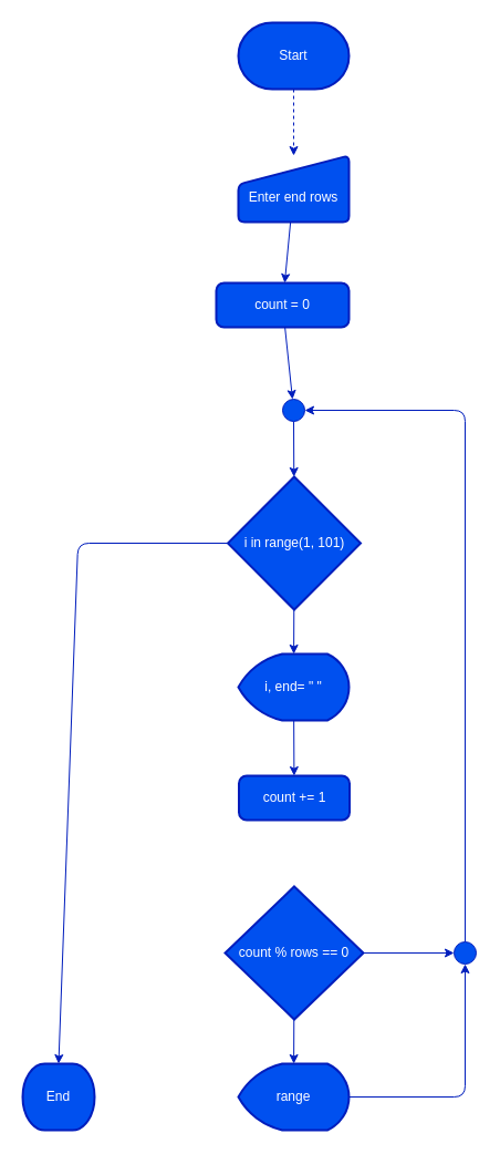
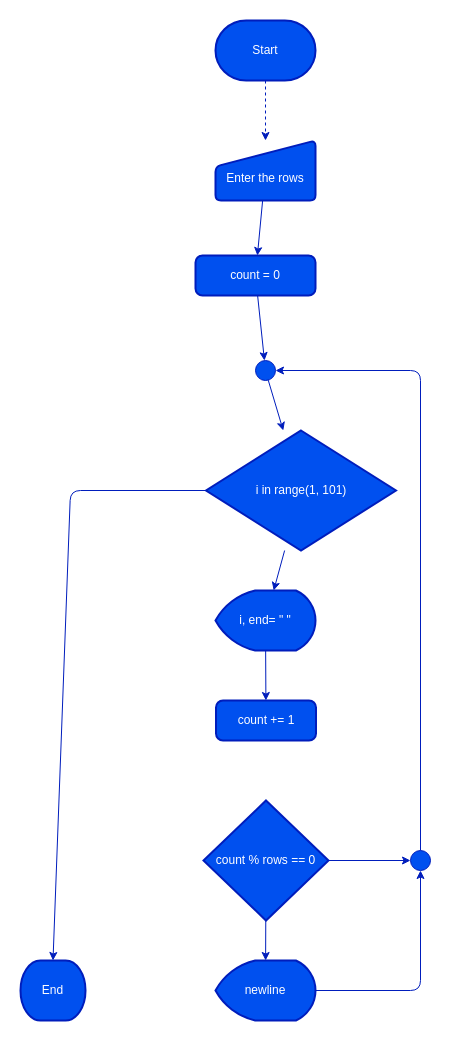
- <mxCell id="5" value="&lt;div&gt;&lt;br&gt;&lt;/div&gt;&lt;div&gt;&lt;br&gt;&lt;/div&gt;&lt;div&gt;Enter end rows&lt;/div&gt;&lt;div&gt;&lt;br&gt;&lt;/div&gt;" style="html=1;strokeWidth=2;shape=manualInput;whiteSpace=wrap;rounded=1;size=26;arcSize=11;fillColor=#0050ef;fontColor=#ffffff;strokeColor=#001DBC;" vertex="1" parent="1"><mxGeometry x="215" y="140" width="100" height="60" as="geometry" /></mxCell>
+ <mxCell id="5" value="&lt;div&gt;&lt;br&gt;&lt;/div&gt;&lt;div&gt;&lt;br&gt;&lt;/div&gt;&lt;div&gt;Enter the rows&lt;/div&gt;&lt;div&gt;&lt;br&gt;&lt;/div&gt;" style="html=1;strokeWidth=2;shape=manualInput;whiteSpace=wrap;rounded=1;size=26;arcSize=11;fillColor=#0050ef;fontColor=#ffffff;strokeColor=#001DBC;" vertex="1" parent="1"><mxGeometry x="215" y="140" width="100" height="60" as="geometry" /></mxCell>
- <mxCell id="14" value="i in range(1, 101)" style="strokeWidth=2;html=1;shape=mxgraph.flowchart.decision;whiteSpace=wrap;fillColor=#0050ef;fontColor=#ffffff;strokeColor=#001DBC;" vertex="1" parent="1"><mxGeometry x="205.5" y="430" width="120" height="120" as="geometry" /></mxCell>
+ <mxCell id="14" value="i in range(1, 101)" style="strokeWidth=2;html=1;shape=mxgraph.flowchart.decision;whiteSpace=wrap;fillColor=#0050ef;fontColor=#ffffff;strokeColor=#001DBC;" vertex="1" parent="1"><mxGeometry x="205.5" y="430" width="190" height="120" as="geometry" /></mxCell>
- <mxCell id="22" value="range" style="strokeWidth=2;html=1;shape=mxgraph.flowchart.display;whiteSpace=wrap;fillColor=#0050ef;fontColor=#ffffff;strokeColor=#001DBC;" vertex="1" parent="1"><mxGeometry x="215" y="960" width="100" height="60" as="geometry" /></mxCell>
+ <mxCell id="22" value="newline" style="strokeWidth=2;html=1;shape=mxgraph.flowchart.display;whiteSpace=wrap;fillColor=#0050ef;fontColor=#ffffff;strokeColor=#001DBC;" vertex="1" parent="1"><mxGeometry x="215" y="960" width="100" height="60" as="geometry" /></mxCell>
